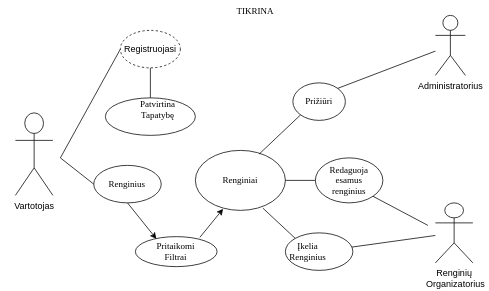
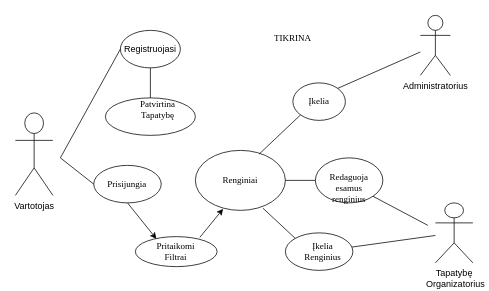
- <mxCell id="28" value="TIKRINA" style="text;html=1;strokeColor=none;fillColor=none;align=center;verticalAlign=middle;whiteSpace=wrap;rounded=0;labelBackgroundColor=none;fontFamily=Georgia;" vertex="1" parent="1"><mxGeometry x="320" y="5" width="40" height="20" as="geometry" /></mxCell>
+ <mxCell id="28" value="TIKRINA" style="text;html=1;strokeColor=none;fillColor=none;align=center;verticalAlign=middle;whiteSpace=wrap;rounded=0;labelBackgroundColor=none;fontFamily=Georgia;" vertex="1" parent="1"><mxGeometry x="370" y="40" width="40" height="20" as="geometry" /></mxCell>
- <mxCell id="3" value="Administratorius&lt;br&gt;" style="shape=umlActor;verticalLabelPosition=bottom;verticalAlign=top;html=1;outlineConnect=0;" vertex="1" parent="1"><mxGeometry x="580" y="20" width="40" height="80" as="geometry" /></mxCell>
+ <mxCell id="3" value="Administratorius&lt;br&gt;" style="shape=umlActor;verticalLabelPosition=bottom;verticalAlign=top;html=1;outlineConnect=0;" vertex="1" parent="1"><mxGeometry x="560" y="20" width="40" height="80" as="geometry" /></mxCell>
- <mxCell id="5" value="Registruojasi" style="ellipse;whiteSpace=wrap;html=1;dashed=1;" vertex="1" parent="1"><mxGeometry x="160" y="40" width="80" height="50" as="geometry" /></mxCell>
+ <mxCell id="5" value="Registruojasi" style="ellipse;whiteSpace=wrap;html=1;" vertex="1" parent="1"><mxGeometry x="160" y="40" width="80" height="50" as="geometry" /></mxCell>
- <mxCell id="22" value="Prižiūri" style="text;html=1;strokeColor=none;fillColor=none;align=center;verticalAlign=middle;whiteSpace=wrap;rounded=0;labelBackgroundColor=none;fontFamily=Georgia;" vertex="1" parent="1"><mxGeometry x="405" y="125" width="40" height="20" as="geometry" /></mxCell>
+ <mxCell id="22" value="Įkelia" style="text;html=1;strokeColor=none;fillColor=none;align=center;verticalAlign=middle;whiteSpace=wrap;rounded=0;labelBackgroundColor=none;fontFamily=Georgia;" vertex="1" parent="1"><mxGeometry x="405" y="125" width="40" height="20" as="geometry" /></mxCell>
- <mxCell id="13" value="Redaguoja esamus renginius" style="text;html=1;strokeColor=none;fillColor=none;align=center;verticalAlign=middle;whiteSpace=wrap;rounded=0;labelBackgroundColor=none;fontFamily=Georgia;" vertex="1" parent="1"><mxGeometry x="445" y="230" width="40" height="20" as="geometry" /></mxCell>
+ <mxCell id="13" value="Redaguoja esamus renginius" style="text;html=1;strokeColor=none;fillColor=none;align=center;verticalAlign=middle;whiteSpace=wrap;rounded=0;labelBackgroundColor=none;fontFamily=Georgia;" vertex="1" parent="1"><mxGeometry x="445" y="240" width="40" height="20" as="geometry" /></mxCell>
- <mxCell id="7" value="Renginius" style="text;html=1;strokeColor=none;fillColor=none;align=center;verticalAlign=middle;whiteSpace=wrap;rounded=0;labelBackgroundColor=none;fontFamily=Georgia;" vertex="1" parent="1"><mxGeometry x="149.48" y="235" width="40" height="20" as="geometry" /></mxCell>
+ <mxCell id="7" value="Prisijungia" style="text;html=1;strokeColor=none;fillColor=none;align=center;verticalAlign=middle;whiteSpace=wrap;rounded=0;labelBackgroundColor=none;fontFamily=Georgia;" vertex="1" parent="1"><mxGeometry x="149.48" y="235" width="40" height="20" as="geometry" /></mxCell>
- <mxCell id="17" value="Įkelia Renginius" style="text;html=1;strokeColor=none;fillColor=none;align=center;verticalAlign=middle;whiteSpace=wrap;rounded=0;labelBackgroundColor=none;fontFamily=Georgia;" vertex="1" parent="1"><mxGeometry x="390" y="325" width="40" height="20" as="geometry" /></mxCell>
+ <mxCell id="17" value="Įkelia Renginius" style="text;html=1;strokeColor=none;fillColor=none;align=center;verticalAlign=middle;whiteSpace=wrap;rounded=0;labelBackgroundColor=none;fontFamily=Georgia;" vertex="1" parent="1"><mxGeometry x="410" y="325" width="40" height="20" as="geometry" /></mxCell>
- <mxCell id="4" value="Renginių&lt;br&gt;&amp;nbsp;Organizatorius" style="shape=umlActor;verticalLabelPosition=bottom;verticalAlign=top;html=1;outlineConnect=0;" vertex="1" parent="1"><mxGeometry x="580" y="270" width="50" height="80" as="geometry" /></mxCell>
+ <mxCell id="4" value="Tapatybę&lt;br&gt;&amp;nbsp;Organizatorius" style="shape=umlActor;verticalLabelPosition=bottom;verticalAlign=top;html=1;outlineConnect=0;" vertex="1" parent="1"><mxGeometry x="580" y="270" width="50" height="80" as="geometry" /></mxCell>
